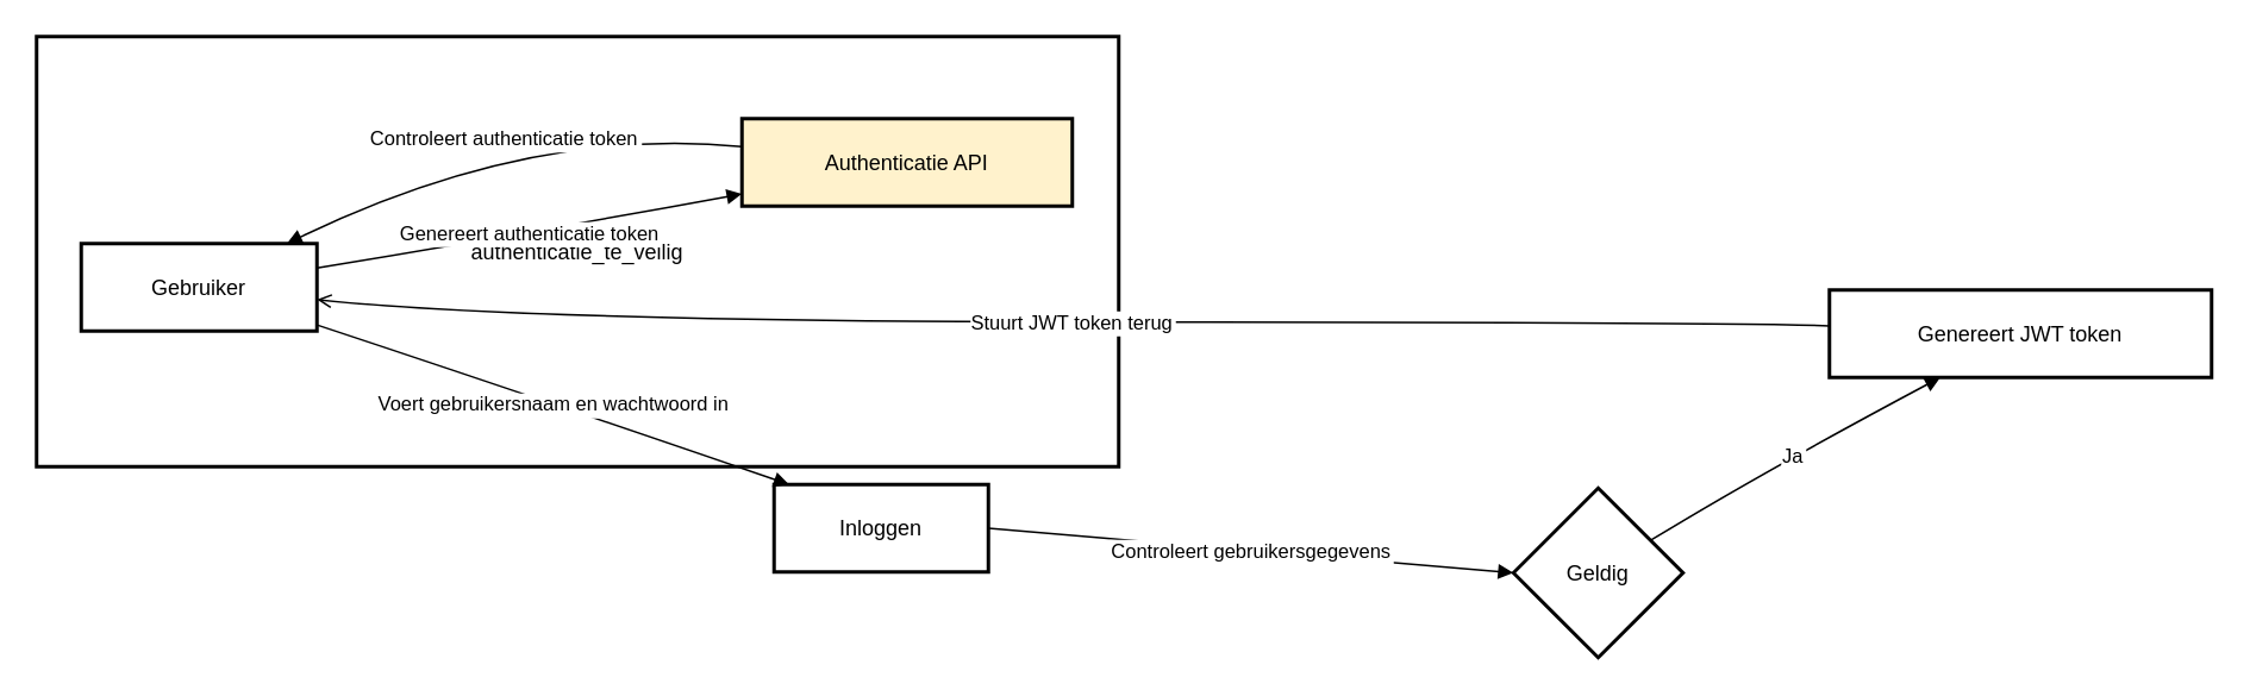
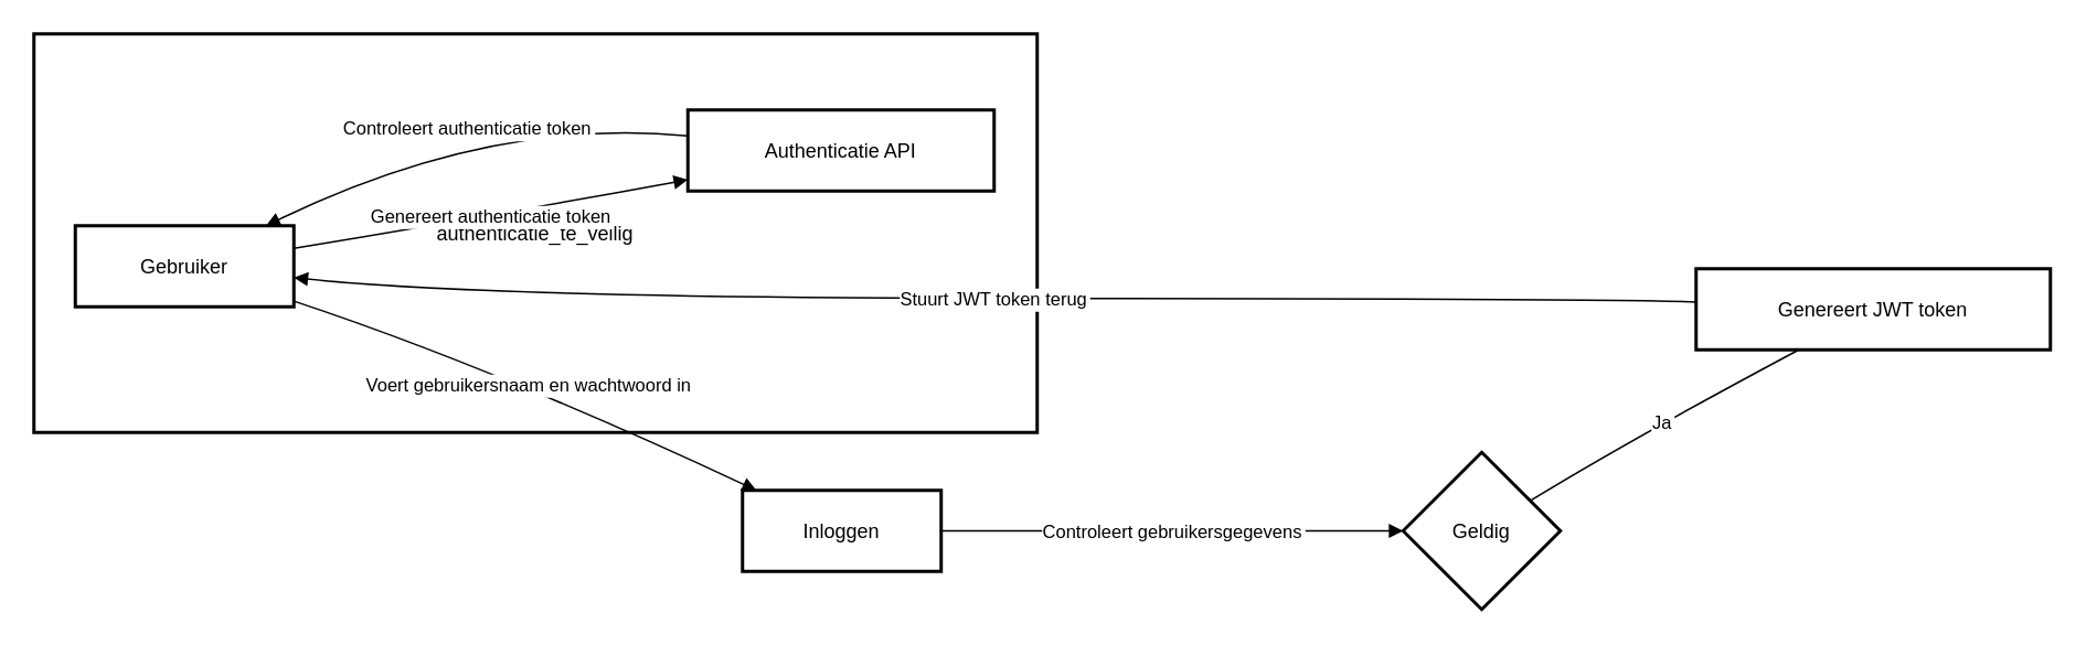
- <mxCell id="7" value="Authenticatie API" style="whiteSpace=wrap;strokeWidth=2;fillColor=#fff2cc;" vertex="1" parent="1"><mxGeometry x="415" y="66" width="185" height="49" as="geometry" /></mxCell>
+ <mxCell id="7" value="Authenticatie API" style="whiteSpace=wrap;strokeWidth=2;" vertex="1" parent="1"><mxGeometry x="415" y="66" width="185" height="49" as="geometry" /></mxCell>
- <mxCell id="11" value="Stuurt JWT token terug" style="curved=1;startArrow=none;endArrow=open;exitX=0;exitY=0.41;entryX=1;entryY=0.64;" edge="1" parent="1" source="6" target="3"><mxGeometry relative="1" as="geometry"><Array as="points"><mxPoint x="983" y="180" /><mxPoint x="296" y="180" /></Array></mxGeometry></mxCell>
+ <mxCell id="11" value="Stuurt JWT token terug" style="curved=1;startArrow=none;endArrow=block;exitX=0;exitY=0.41;entryX=1;entryY=0.64;" edge="1" parent="1" source="6" target="3"><mxGeometry relative="1" as="geometry"><Array as="points"><mxPoint x="983" y="180" /><mxPoint x="296" y="180" /></Array></mxGeometry></mxCell>
- <mxCell id="10" value="Ja" style="curved=1;startArrow=none;endArrow=block;exitX=1;exitY=0.19;entryX=0.29;entryY=1;" edge="1" parent="1" source="5" target="6"><mxGeometry relative="1" as="geometry"><Array as="points"><mxPoint x="983" y="266" /></Array></mxGeometry></mxCell>
+ <mxCell id="10" value="Ja" style="curved=1;startArrow=none;endArrow=none;exitX=1;exitY=0.19;entryX=0.29;entryY=1;" edge="1" parent="1" source="5" target="6"><mxGeometry relative="1" as="geometry"><Array as="points"><mxPoint x="983" y="266" /></Array></mxGeometry></mxCell>
- <mxCell id="4" value="Inloggen" style="whiteSpace=wrap;strokeWidth=2;" vertex="1" parent="1"><mxGeometry x="433" y="271" width="120" height="49" as="geometry" /></mxCell>
+ <mxCell id="4" value="Inloggen" style="whiteSpace=wrap;strokeWidth=2;" vertex="1" parent="1"><mxGeometry x="448" y="296" width="120" height="49" as="geometry" /></mxCell>
